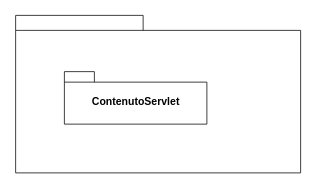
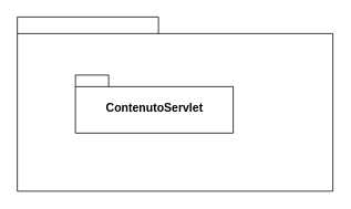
- <mxCell id="3" value="ContenutoServlet" style="shape=folder;fontStyle=1;spacingTop=10;tabWidth=40;tabHeight=14;tabPosition=left;html=1;fontSize=14;" vertex="1" parent="1"><mxGeometry x="85" y="95" width="190" height="70" as="geometry" /></mxCell>
+ <mxCell id="3" value="ContenutoServlet" style="shape=folder;fontStyle=1;spacingTop=10;tabWidth=40;tabHeight=14;tabPosition=left;html=1;fontSize=14;" vertex="1" parent="1"><mxGeometry x="90" y="90" width="190" height="70" as="geometry" /></mxCell>
